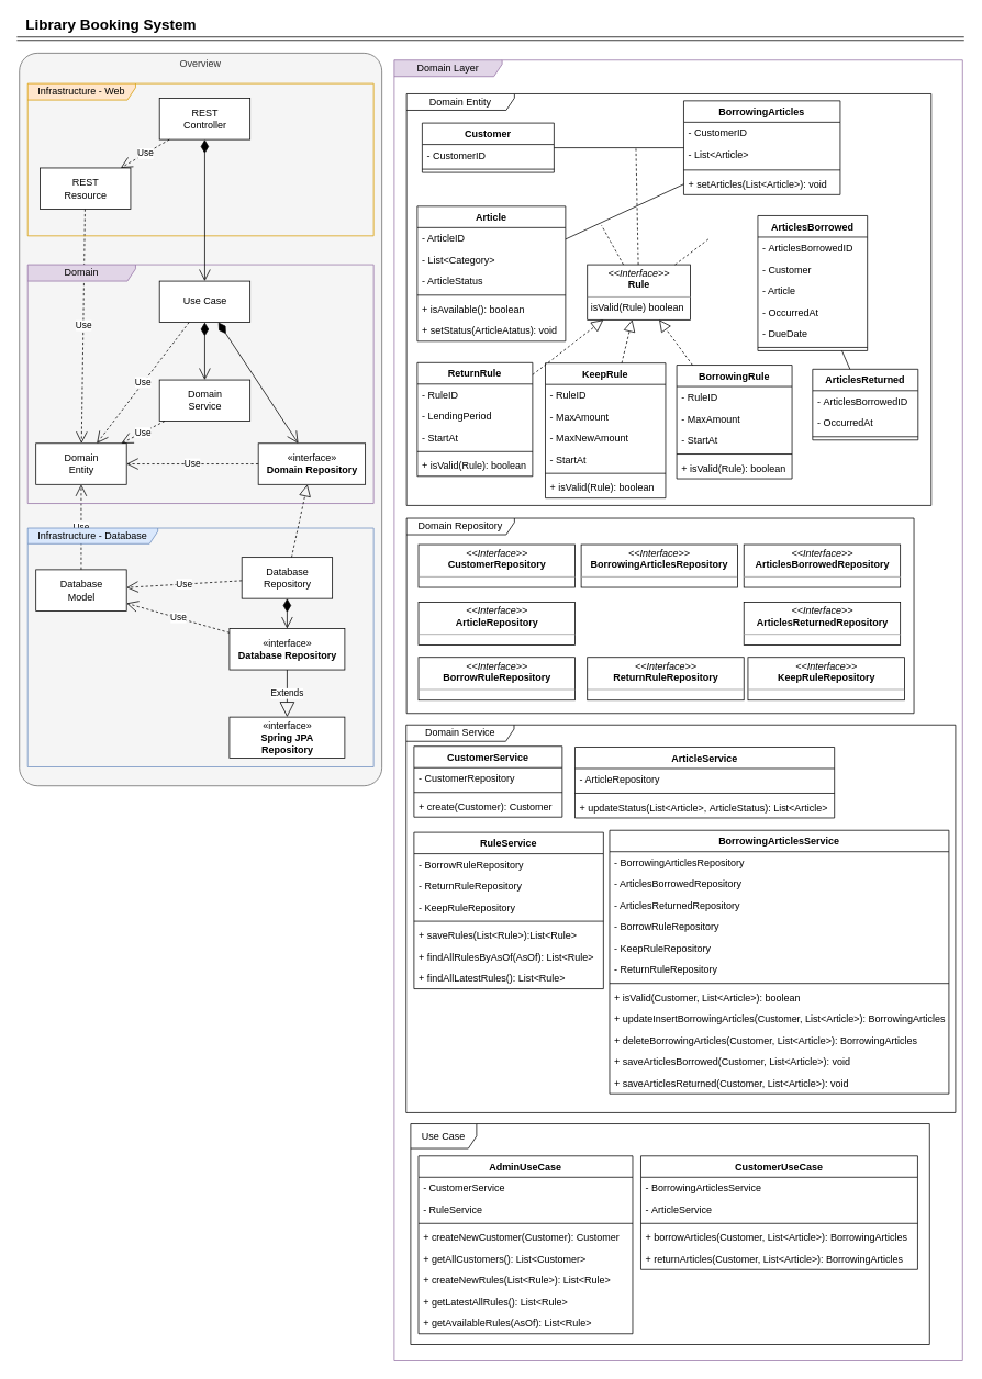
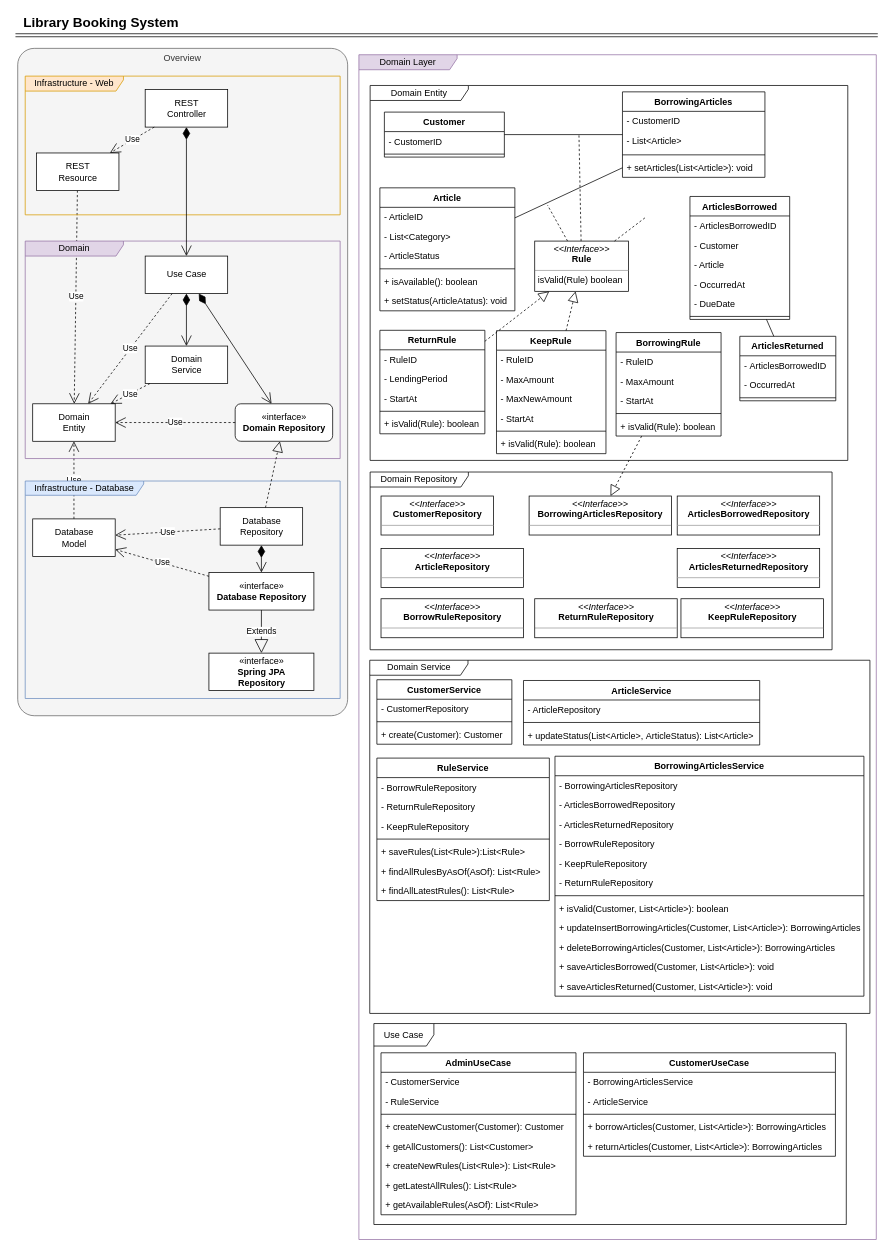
- <mxCell id="60" value="" style="endArrow=block;dashed=1;endFill=0;endSize=12;html=1;" parent="1" source="35" target="41" edge="1"><mxGeometry width="160" relative="1" as="geometry"><mxPoint x="903" y="913" as="sourcePoint" /><mxPoint x="902.654" y="1173.167" as="targetPoint" /></mxGeometry></mxCell>
+ <mxCell id="60" value="" style="endArrow=block;dashed=1;endFill=0;endSize=12;html=1;" parent="1" source="35" target="65" edge="1"><mxGeometry width="160" relative="1" as="geometry"><mxPoint x="903" y="913" as="sourcePoint" /><mxPoint x="902.654" y="1173.167" as="targetPoint" /></mxGeometry></mxCell>
- <mxCell id="123" value="«interface»&lt;br&gt;&lt;b&gt;Domain Repository&lt;/b&gt;" style="html=1;" parent="1" vertex="1"><mxGeometry x="313" y="538" width="130" height="50" as="geometry" /></mxCell>
+ <mxCell id="123" value="«interface»&lt;br&gt;&lt;b&gt;Domain Repository&lt;/b&gt;" style="html=1;rounded=1;" parent="1" vertex="1"><mxGeometry x="313" y="538" width="130" height="50" as="geometry" /></mxCell>
- <mxCell id="66" value="&lt;p style=&quot;margin: 0px ; margin-top: 4px ; text-align: center&quot;&gt;&lt;i&gt;&amp;lt;&amp;lt;Interface&amp;gt;&amp;gt;&lt;/i&gt;&lt;br&gt;&lt;/p&gt;&lt;div style=&quot;text-align: center&quot;&gt;&lt;span&gt;&lt;b&gt;CustomerRepositor&lt;/b&gt;&lt;/span&gt;&lt;b&gt;y&lt;/b&gt;&lt;/div&gt;&lt;hr size=&quot;1&quot;&gt;&lt;p style=&quot;margin: 0px ; margin-left: 4px&quot;&gt;&lt;br&gt;&lt;/p&gt;" style="verticalAlign=top;align=left;overflow=fill;fontSize=12;fontFamily=Helvetica;html=1;" parent="1" vertex="1"><mxGeometry x="507.5" y="661" width="190" height="52" as="geometry" /></mxCell>
+ <mxCell id="66" value="&lt;p style=&quot;margin: 0px ; margin-top: 4px ; text-align: center&quot;&gt;&lt;i&gt;&amp;lt;&amp;lt;Interface&amp;gt;&amp;gt;&lt;/i&gt;&lt;br&gt;&lt;/p&gt;&lt;div style=&quot;text-align: center&quot;&gt;&lt;span&gt;&lt;b&gt;CustomerRepositor&lt;/b&gt;&lt;/span&gt;&lt;b&gt;y&lt;/b&gt;&lt;/div&gt;&lt;hr size=&quot;1&quot;&gt;&lt;p style=&quot;margin: 0px ; margin-left: 4px&quot;&gt;&lt;br&gt;&lt;/p&gt;" style="verticalAlign=top;align=left;overflow=fill;fontSize=12;fontFamily=Helvetica;html=1;" parent="1" vertex="1"><mxGeometry x="507.5" y="661" width="150" height="52" as="geometry" /></mxCell>
